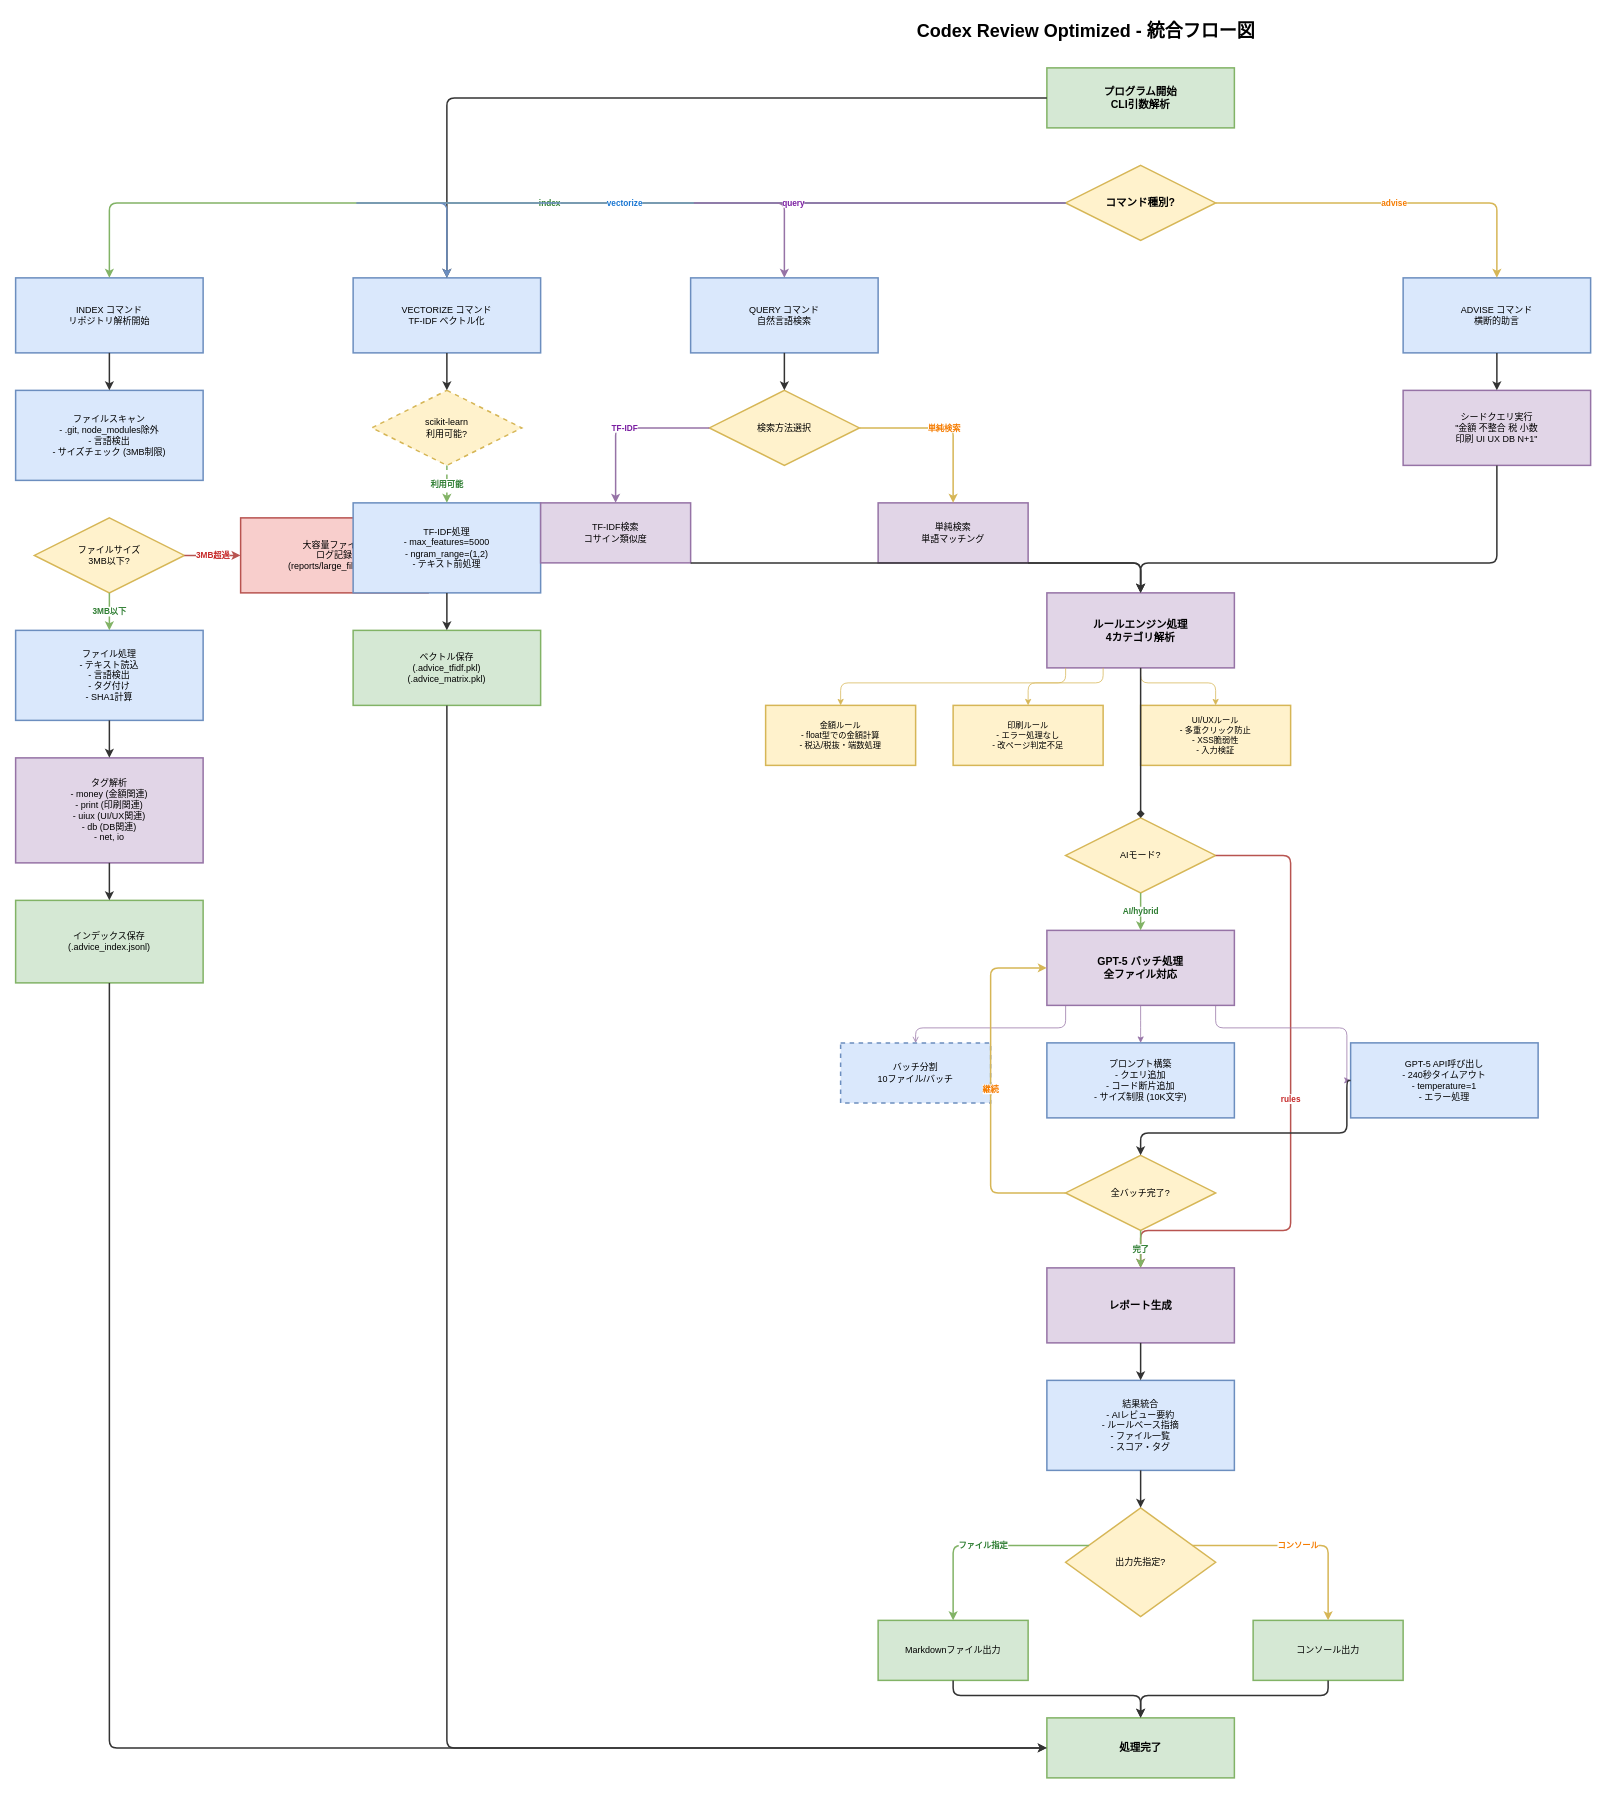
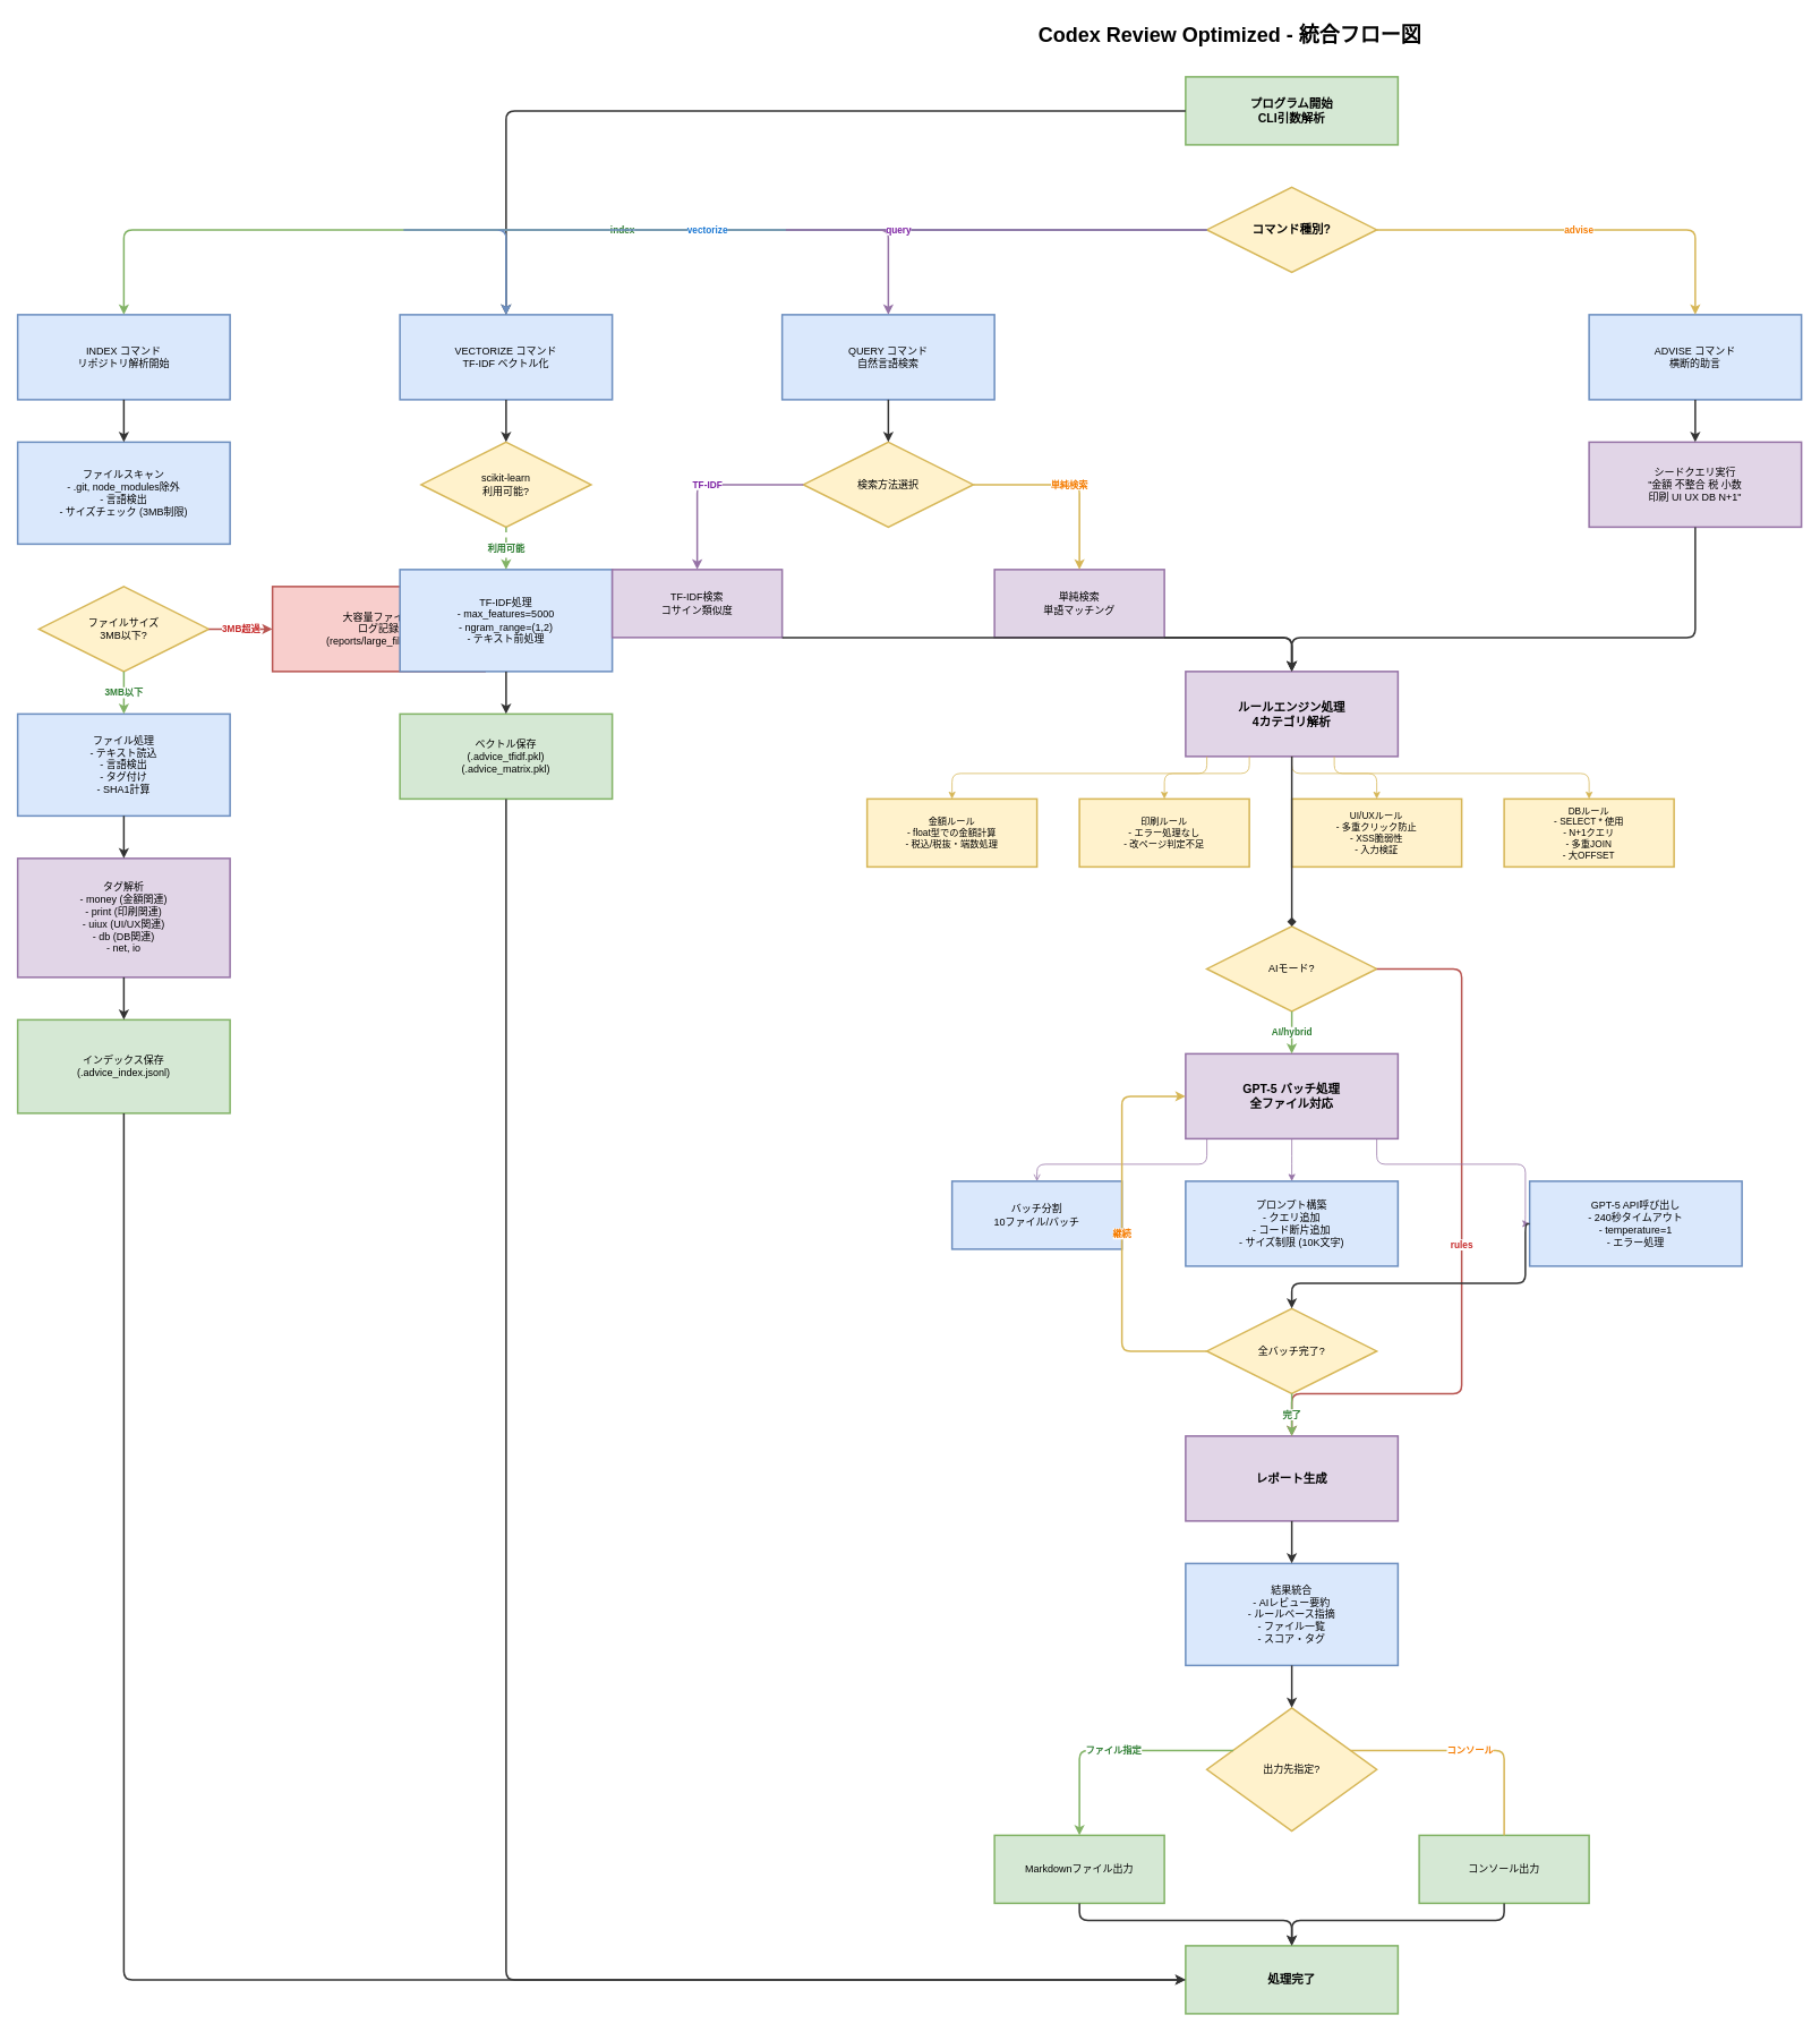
- <mxCell id="13" value="scikit-learn&#10;利用可能?" style="rhombus;whiteSpace=wrap;html=1;spacing=10;fillColor=#fff2cc;strokeColor=#d6b656;fontColor=#000000;strokeWidth=2;fontSize=12;dashed=1;" vertex="1" parent="1"><mxGeometry x="495" y="520" width="200" height="100" as="geometry" /></mxCell>
+ <mxCell id="13" value="scikit-learn&#10;利用可能?" style="rhombus;whiteSpace=wrap;html=1;spacing=10;fillColor=#fff2cc;strokeColor=#d6b656;fontColor=#000000;strokeWidth=2;fontSize=12" vertex="1" parent="1"><mxGeometry x="495" y="520" width="200" height="100" as="geometry" /></mxCell>
+ <mxCell id="62" value="" style="endArrow=classic;html=1;strokeColor=#d6b656;strokeWidth=1;edgeStyle=orthogonalEdgeStyle" edge="1" parent="1" source="22" target="26"><mxGeometry relative="1" as="geometry"><Array as="points"><mxPoint x="1570" y="910" /><mxPoint x="1870" y="910" /></Array></mxGeometry></mxCell>
+ <mxCell id="26" value="DBルール&#10;- SELECT * 使用&#10;- N+1クエリ&#10;- 多重JOIN&#10;- 大OFFSET" style="rounded=0;whiteSpace=wrap;html=1;spacing=10;spacingTop=10;spacingLeft=10;spacingRight=10;spacingBottom=10;fillColor=#fff2cc;strokeColor=#d6b656;fontColor=#000000;strokeWidth=2;fontSize=11" vertex="1" parent="1"><mxGeometry x="1770" y="940" width="200" height="80" as="geometry" /></mxCell>
- <mxCell id="29" value="バッチ分割&#10;10ファイル/バッチ" style="rounded=0;whiteSpace=wrap;html=1;spacing=10;spacingTop=10;spacingLeft=10;spacingRight=10;spacingBottom=10;fillColor=#dae8fc;strokeColor=#6c8ebf;fontColor=#000000;strokeWidth=2;fontSize=12;dashed=1;" vertex="1" parent="1"><mxGeometry x="1120" y="1390" width="200" height="80" as="geometry" /></mxCell>
+ <mxCell id="29" value="バッチ分割&#10;10ファイル/バッチ" style="rounded=0;whiteSpace=wrap;html=1;spacing=10;spacingTop=10;spacingLeft=10;spacingRight=10;spacingBottom=10;fillColor=#dae8fc;strokeColor=#6c8ebf;fontColor=#000000;strokeWidth=2;fontSize=12" vertex="1" parent="1"><mxGeometry x="1120" y="1390" width="200" height="80" as="geometry" /></mxCell>
- <mxCell id="75" value="コンソール" style="endArrow=classic;html=1;strokeColor=#d6b656;strokeWidth=2;fontColor=#f57c00;fontSize=11;fontStyle=1;labelBackgroundColor=#FFFFFF;edgeStyle=orthogonalEdgeStyle" edge="1" parent="1" source="35" target="37"><mxGeometry relative="1" as="geometry"><Array as="points"><mxPoint x="1620" y="2060" /><mxPoint x="1770" y="2060" /></Array></mxGeometry></mxCell>
+ <mxCell id="75" value="コンソール" style="endArrow=none;html=1;strokeColor=#d6b656;strokeWidth=2;fontColor=#f57c00;fontSize=11;fontStyle=1;labelBackgroundColor=#FFFFFF;edgeStyle=orthogonalEdgeStyle;" edge="1" parent="1" source="35" target="37"><mxGeometry relative="1" as="geometry"><Array as="points"><mxPoint x="1620" y="2060" /><mxPoint x="1770" y="2060" /></Array></mxGeometry></mxCell>
